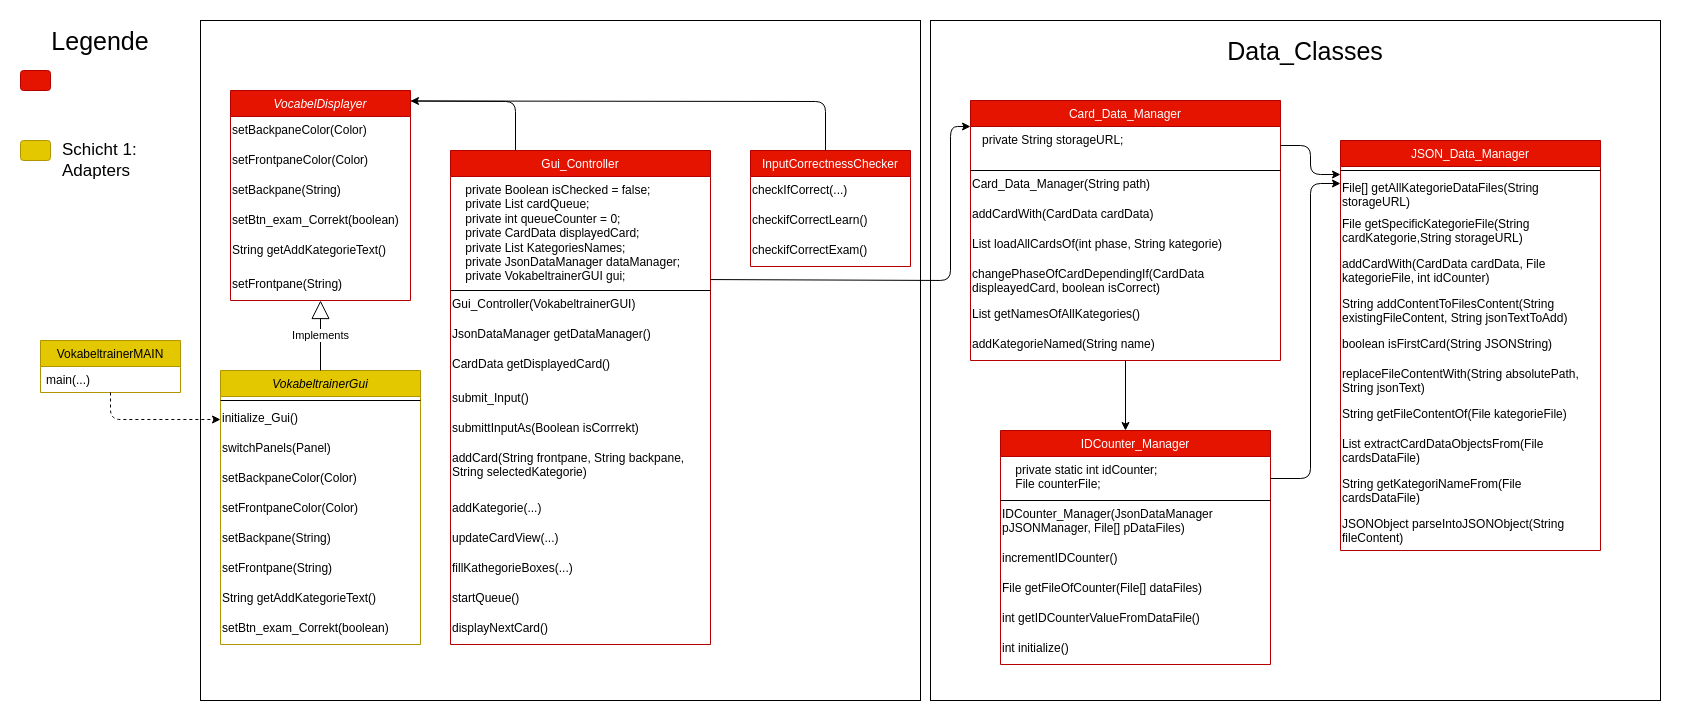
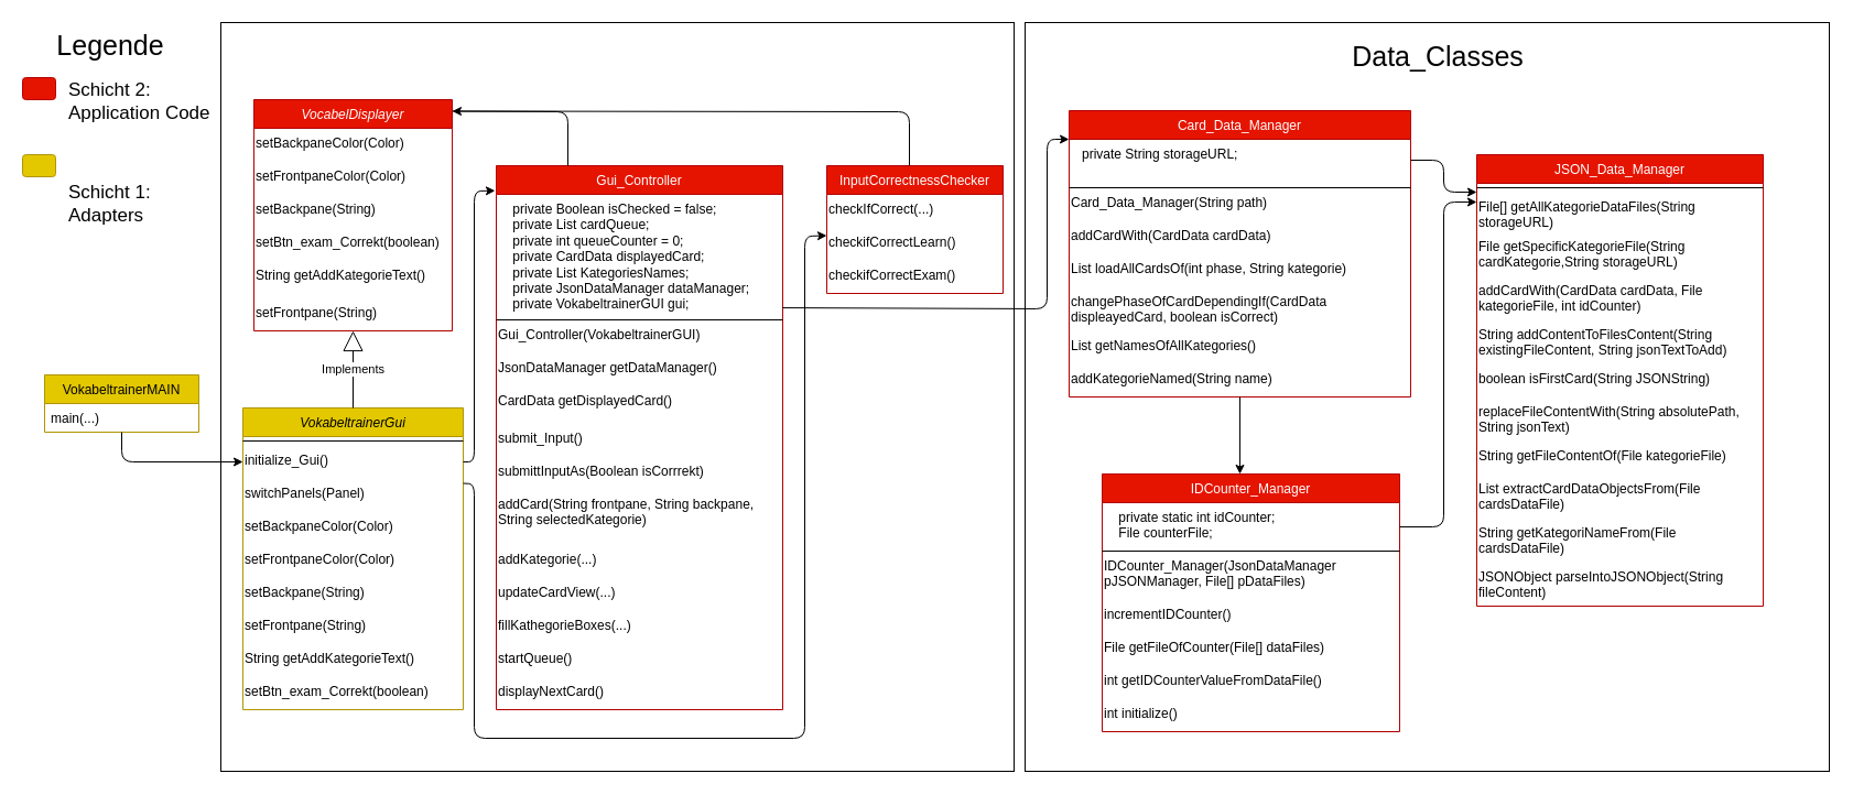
+ <mxCell id="52" value="&lt;div&gt;&lt;span style=&quot;left: 214.347px ; top: 133.873px ; font-size: 17px ; font-family: sans-serif ; transform: scalex(0.996)&quot; dir=&quot;ltr&quot;&gt;Schicht 2: Application Code&lt;/span&gt;&lt;/div&gt;" style="text;html=1;strokeColor=none;fillColor=none;align=left;verticalAlign=middle;whiteSpace=wrap;rounded=0;fontSize=17;" parent="1" vertex="1"><mxGeometry x="60" y="67" width="140" height="50" as="geometry" /></mxCell>
- <mxCell id="53" value="&lt;span style=&quot;left: 345.023px ; top: 133.873px ; font-size: 17px ; font-family: sans-serif ; transform: scalex(0.994)&quot; dir=&quot;ltr&quot;&gt;Schicht 1: Adapters&lt;/span&gt;" style="text;html=1;strokeColor=none;fillColor=none;align=left;verticalAlign=middle;whiteSpace=wrap;rounded=0;fontSize=17;" parent="1" vertex="1"><mxGeometry x="60" y="150" width="130" height="20" as="geometry" /></mxCell>
+ <mxCell id="53" value="&lt;span style=&quot;left: 345.023px ; top: 133.873px ; font-size: 17px ; font-family: sans-serif ; transform: scalex(0.994)&quot; dir=&quot;ltr&quot;&gt;Schicht 1: Adapters&lt;/span&gt;" style="text;html=1;strokeColor=none;fillColor=none;align=left;verticalAlign=middle;whiteSpace=wrap;rounded=0;fontSize=17;" parent="1" vertex="1"><mxGeometry x="60" y="175" width="130" height="20" as="geometry" /></mxCell>
+ <mxCell id="34" value="" style="endArrow=classic;html=1;exitX=1;exitY=0.5;exitDx=0;exitDy=0;entryX=-0.004;entryY=0.046;entryDx=0;entryDy=0;entryPerimeter=0;" parent="1" source="7" target="18" edge="1"><mxGeometry width="50" height="50" relative="1" as="geometry"><mxPoint x="380" y="440" as="sourcePoint" /><mxPoint x="430" y="390" as="targetPoint" /><Array as="points"><mxPoint x="430" y="419" /><mxPoint x="430" y="173" /></Array></mxGeometry></mxCell>
- <mxCell id="17" value="" style="endArrow=classic;html=1;exitX=0.5;exitY=1;exitDx=0;exitDy=0;entryX=0;entryY=0.5;entryDx=0;entryDy=0;dashed=1;" parent="1" source="15" target="7" edge="1"><mxGeometry width="50" height="50" relative="1" as="geometry"><mxPoint x="370" y="410" as="sourcePoint" /><mxPoint x="293" y="140" as="targetPoint" /><Array as="points"><mxPoint x="110" y="419" /></Array></mxGeometry></mxCell>
+ <mxCell id="17" value="" style="endArrow=classic;html=1;exitX=0.5;exitY=1;exitDx=0;exitDy=0;entryX=0;entryY=0.5;entryDx=0;entryDy=0;" parent="1" source="15" target="7" edge="1"><mxGeometry width="50" height="50" relative="1" as="geometry"><mxPoint x="370" y="410" as="sourcePoint" /><mxPoint x="293" y="140" as="targetPoint" /><Array as="points"><mxPoint x="110" y="419" /></Array></mxGeometry></mxCell>
+ <mxCell id="46" value="" style="endArrow=classic;html=1;entryX=0;entryY=0.25;entryDx=0;entryDy=0;exitX=1;exitY=0.25;exitDx=0;exitDy=0;" parent="1" source="5" target="44" edge="1"><mxGeometry width="50" height="50" relative="1" as="geometry"><mxPoint x="460" y="430" as="sourcePoint" /><mxPoint x="848.96" y="290.46" as="targetPoint" /><Array as="points"><mxPoint x="430" y="439" /><mxPoint x="430" y="670" /><mxPoint x="730" y="670" /><mxPoint x="730" y="214" /></Array></mxGeometry></mxCell>
